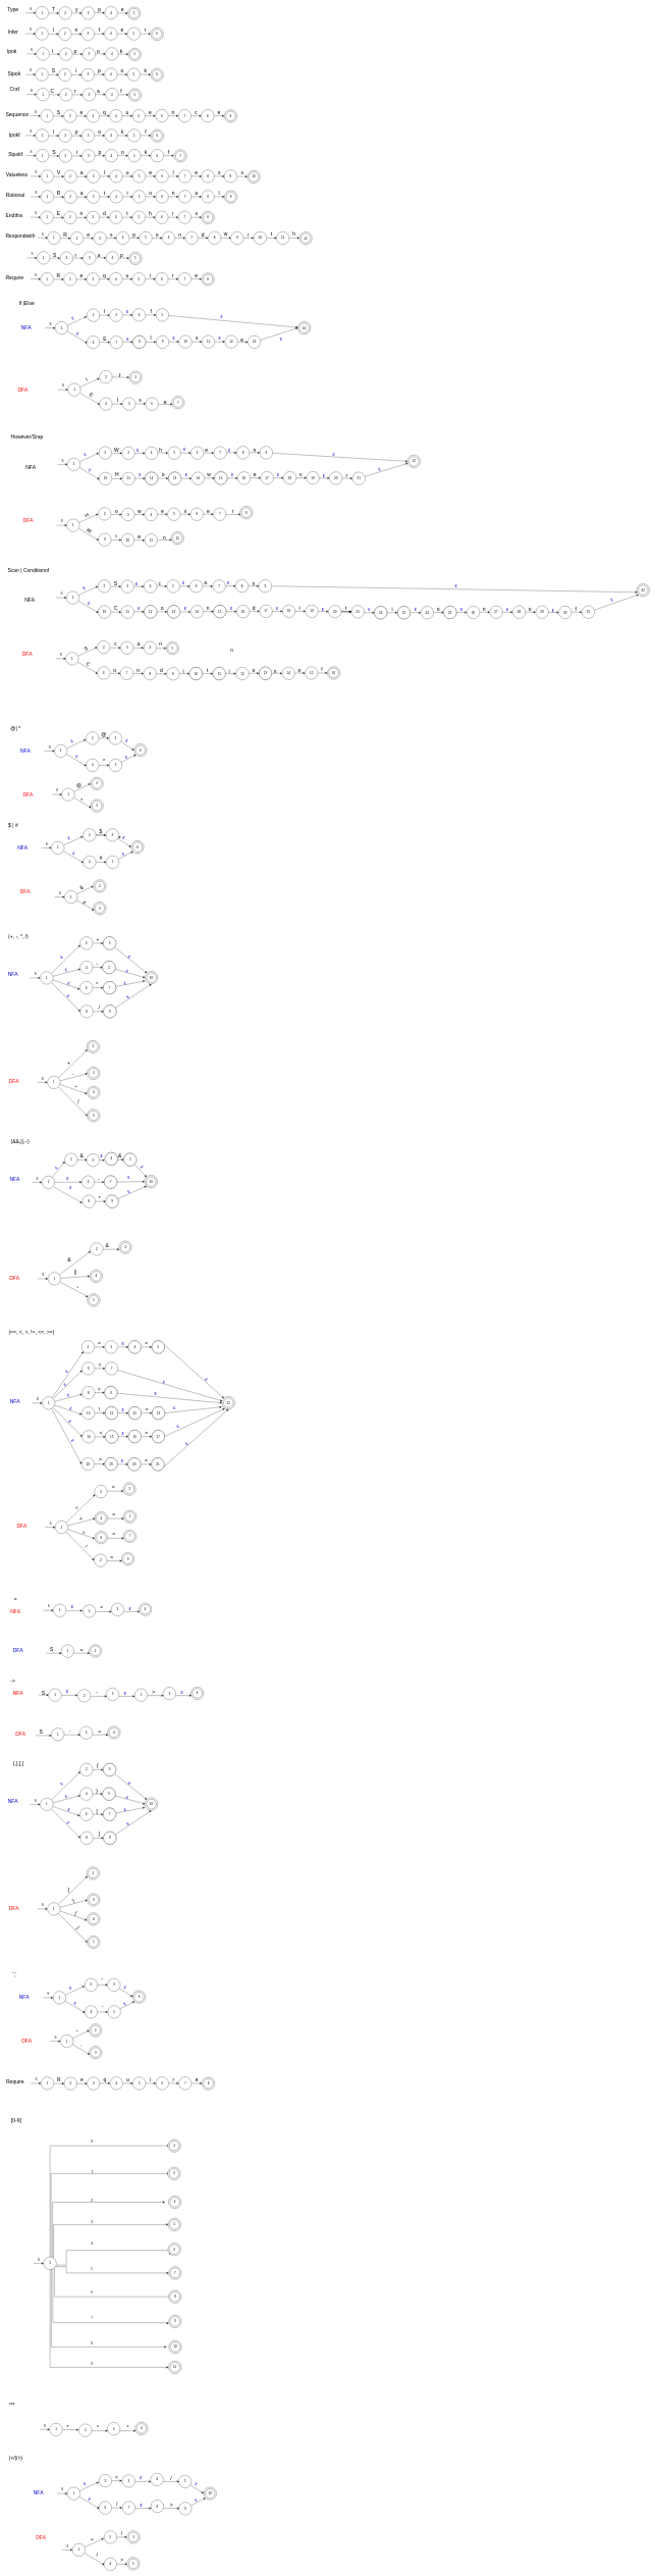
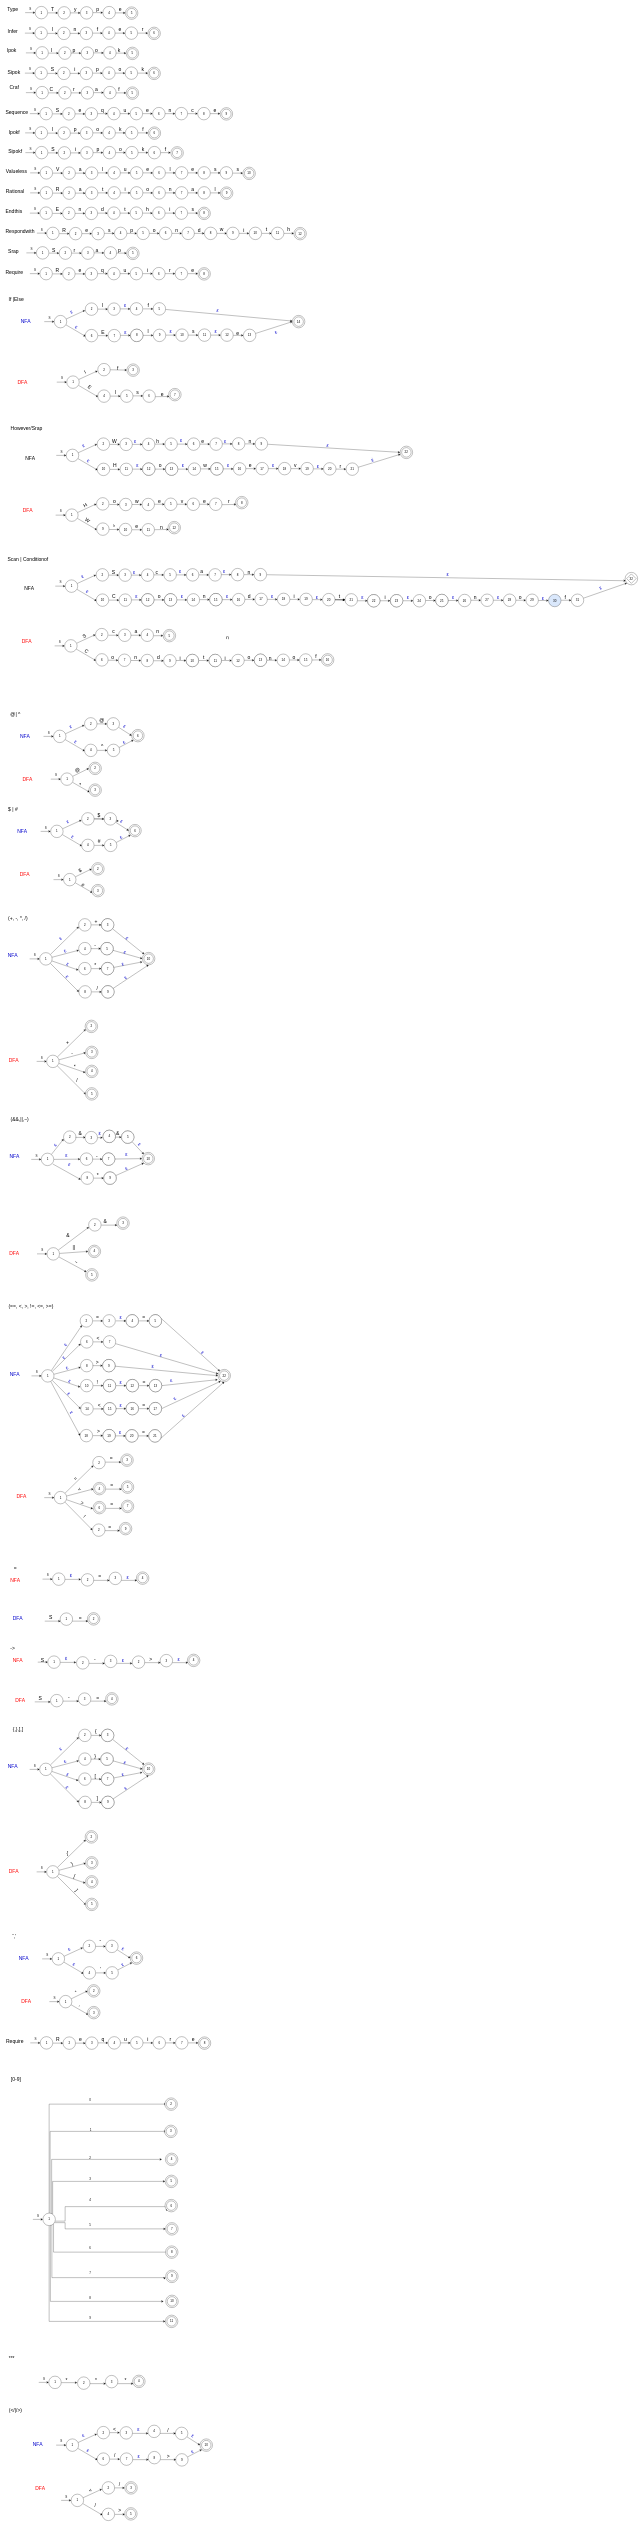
+ <mxCell id="290" value="Srap" style="text;html=1;align=center;verticalAlign=middle;resizable=0;points=[];autosize=1;strokeColor=none;fillColor=none;fontSize=20;fontColor=#000000;" parent="1" vertex="1"><mxGeometry x="23" y="990" width="60" height="30" as="geometry" /></mxCell>
- <mxCell id="340" value="If |Else" style="text;html=1;align=center;verticalAlign=middle;resizable=0;points=[];autosize=1;strokeColor=none;fillColor=none;fontSize=20;fontColor=#000000;" parent="1" vertex="1"><mxGeometry x="64" y="1171" width="80" height="30" as="geometry" /></mxCell>
+ <mxCell id="340" value="If |Else" style="text;html=1;align=center;verticalAlign=middle;resizable=0;points=[];autosize=1;strokeColor=none;fillColor=none;fontSize=20;fontColor=#000000;" parent="1" vertex="1"><mxGeometry x="24" y="1181" width="80" height="30" as="geometry" /></mxCell>
- <mxCell id="635" value="32" style="ellipse;whiteSpace=wrap;html=1;aspect=fixed;" parent="1" vertex="1"><mxGeometry x="2506" y="2295" width="38" height="38" as="geometry" /></mxCell>
+ <mxCell id="635" value="32" style="rhombus;whiteSpace=wrap;html=1;aspect=fixed;" parent="1" vertex="1"><mxGeometry x="2506" y="2295" width="38" height="38" as="geometry" /></mxCell>
- <mxCell id="625" value="30" style="ellipse;whiteSpace=wrap;html=1;aspect=fixed;" parent="1" vertex="1"><mxGeometry x="2193.5" y="2376.5" width="50" height="50" as="geometry" /></mxCell>
+ <mxCell id="625" value="30" style="ellipse;whiteSpace=wrap;html=1;aspect=fixed;fillColor=#dae8fc;" parent="1" vertex="1"><mxGeometry x="2193.5" y="2376.5" width="50" height="50" as="geometry" /></mxCell>
